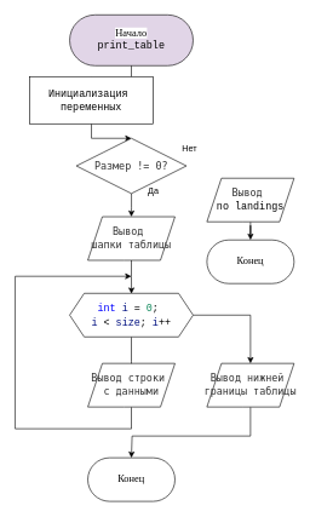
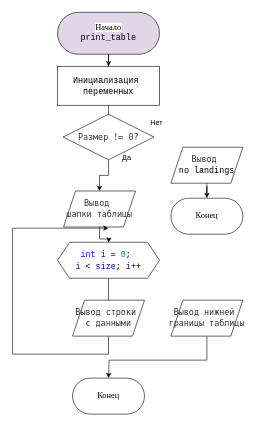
- <mxCell id="22" value="&lt;div style=&quot;font-family: Consolas, &amp;quot;Courier New&amp;quot;, monospace; white-space: pre;&quot;&gt;Инициализация &lt;/div&gt;&lt;div style=&quot;font-family: Consolas, &amp;quot;Courier New&amp;quot;, monospace; white-space: pre;&quot;&gt;переменных&lt;/div&gt;" style="whiteSpace=wrap;html=1;fontSize=14;fontFamily=Consolas;rounded=1;arcSize=0;" vertex="1" parent="1"><mxGeometry x="40.01" y="105" width="170" height="65" as="geometry" /></mxCell>
+ <mxCell id="22" value="&lt;div style=&quot;font-family: Consolas, &amp;quot;Courier New&amp;quot;, monospace; white-space: pre;&quot;&gt;Инициализация &lt;/div&gt;&lt;div style=&quot;font-family: Consolas, &amp;quot;Courier New&amp;quot;, monospace; white-space: pre;&quot;&gt;переменных&lt;/div&gt;" style="whiteSpace=wrap;html=1;fontSize=14;fontFamily=Consolas;rounded=1;arcSize=0;" vertex="1" parent="1"><mxGeometry x="95.01" y="110" width="170" height="65" as="geometry" /></mxCell>
- <mxCell id="7" value="&lt;span style=&quot;color: rgb(51, 51, 51); text-wrap-mode: nowrap;&quot;&gt;&lt;font face=&quot;Consolas, Monaco, Andale Mono, Ubuntu Mono, monospace&quot; style=&quot;&quot;&gt;Вывод&amp;nbsp;&lt;/font&gt;&lt;/span&gt;&lt;div&gt;&lt;span style=&quot;color: rgb(51, 51, 51); text-wrap-mode: nowrap;&quot;&gt;&lt;font face=&quot;Consolas, Monaco, Andale Mono, Ubuntu Mono, monospace&quot; style=&quot;&quot;&gt;шапки таблицы&lt;/font&gt;&lt;/span&gt;&lt;/div&gt;" style="shape=parallelogram;perimeter=parallelogramPerimeter;whiteSpace=wrap;html=1;fixedSize=1;fontSize=14;fontFamily=Consolas;rounded=1;arcSize=0;" parent="1" vertex="1"><mxGeometry x="120" y="298" width="120" height="60" as="geometry" /></mxCell>
+ <mxCell id="7" value="&lt;span style=&quot;color: rgb(51, 51, 51); text-wrap-mode: nowrap;&quot;&gt;&lt;font face=&quot;Consolas, Monaco, Andale Mono, Ubuntu Mono, monospace&quot; style=&quot;&quot;&gt;Вывод&amp;nbsp;&lt;/font&gt;&lt;/span&gt;&lt;div&gt;&lt;span style=&quot;color: rgb(51, 51, 51); text-wrap-mode: nowrap;&quot;&gt;&lt;font face=&quot;Consolas, Monaco, Andale Mono, Ubuntu Mono, monospace&quot; style=&quot;&quot;&gt;шапки таблицы&lt;/font&gt;&lt;/span&gt;&lt;/div&gt;" style="shape=parallelogram;perimeter=parallelogramPerimeter;whiteSpace=wrap;html=1;fixedSize=1;fontSize=14;fontFamily=Consolas;rounded=1;arcSize=0;" parent="1" vertex="1"><mxGeometry x="105" y="318" width="120" height="60" as="geometry" /></mxCell>
- <mxCell id="19" style="edgeStyle=orthogonalEdgeStyle;rounded=0;orthogonalLoop=1;jettySize=auto;html=1;entryX=0.5;entryY=0;entryDx=0;entryDy=0;" edge="1" parent="1" source="20" target="15"><mxGeometry relative="1" as="geometry" /></mxCell>
